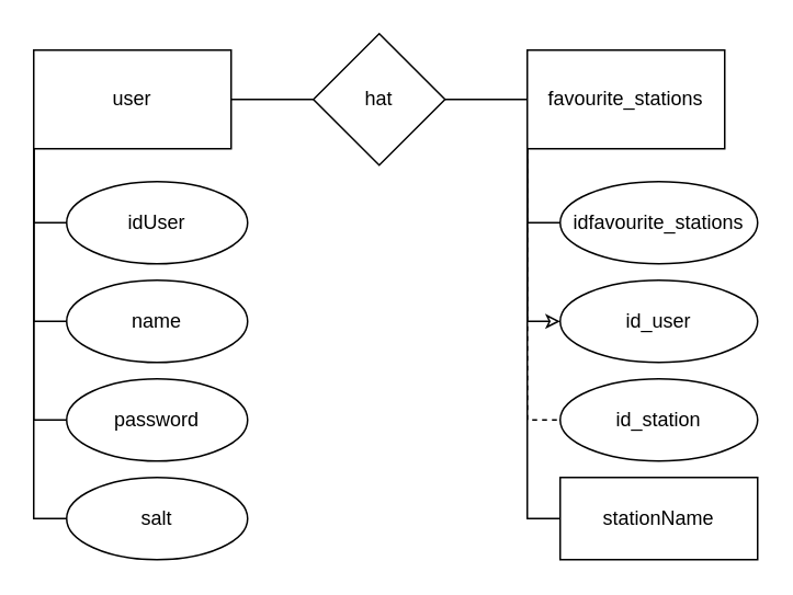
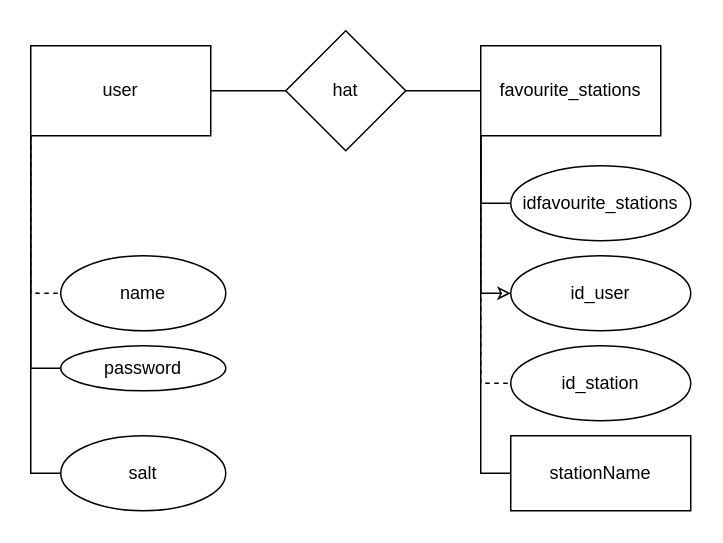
- <mxCell id="3" style="edgeStyle=orthogonalEdgeStyle;rounded=0;orthogonalLoop=1;jettySize=auto;html=1;exitX=0;exitY=1;exitDx=0;exitDy=0;entryX=0;entryY=0.5;entryDx=0;entryDy=0;strokeColor=default;endArrow=none;endFill=0;" edge="1" parent="1" source="7" target="18"><mxGeometry relative="1" as="geometry" /></mxCell>
- <mxCell id="18" value="idUser" style="ellipse;whiteSpace=wrap;html=1;" vertex="1" parent="1"><mxGeometry x="40" y="110" width="110" height="50" as="geometry" /></mxCell>
- <mxCell id="4" style="edgeStyle=orthogonalEdgeStyle;rounded=0;orthogonalLoop=1;jettySize=auto;html=1;exitX=0;exitY=1;exitDx=0;exitDy=0;entryX=0;entryY=0.5;entryDx=0;entryDy=0;strokeColor=default;endArrow=none;endFill=0;" edge="1" parent="1" source="7" target="19"><mxGeometry relative="1" as="geometry" /></mxCell>
+ <mxCell id="4" style="edgeStyle=orthogonalEdgeStyle;rounded=0;orthogonalLoop=1;jettySize=auto;html=1;exitX=0;exitY=1;exitDx=0;exitDy=0;entryX=0;entryY=0.5;entryDx=0;entryDy=0;strokeColor=default;endArrow=none;endFill=0;dashed=1;" edge="1" parent="1" source="7" target="19"><mxGeometry relative="1" as="geometry" /></mxCell>
- <mxCell id="20" value="password" style="ellipse;whiteSpace=wrap;html=1;" vertex="1" parent="1"><mxGeometry x="40" y="230" width="110" height="50" as="geometry" /></mxCell>
+ <mxCell id="20" value="password" style="ellipse;whiteSpace=wrap;html=1;" vertex="1" parent="1"><mxGeometry x="40" y="230" width="110" height="30" as="geometry" /></mxCell>
